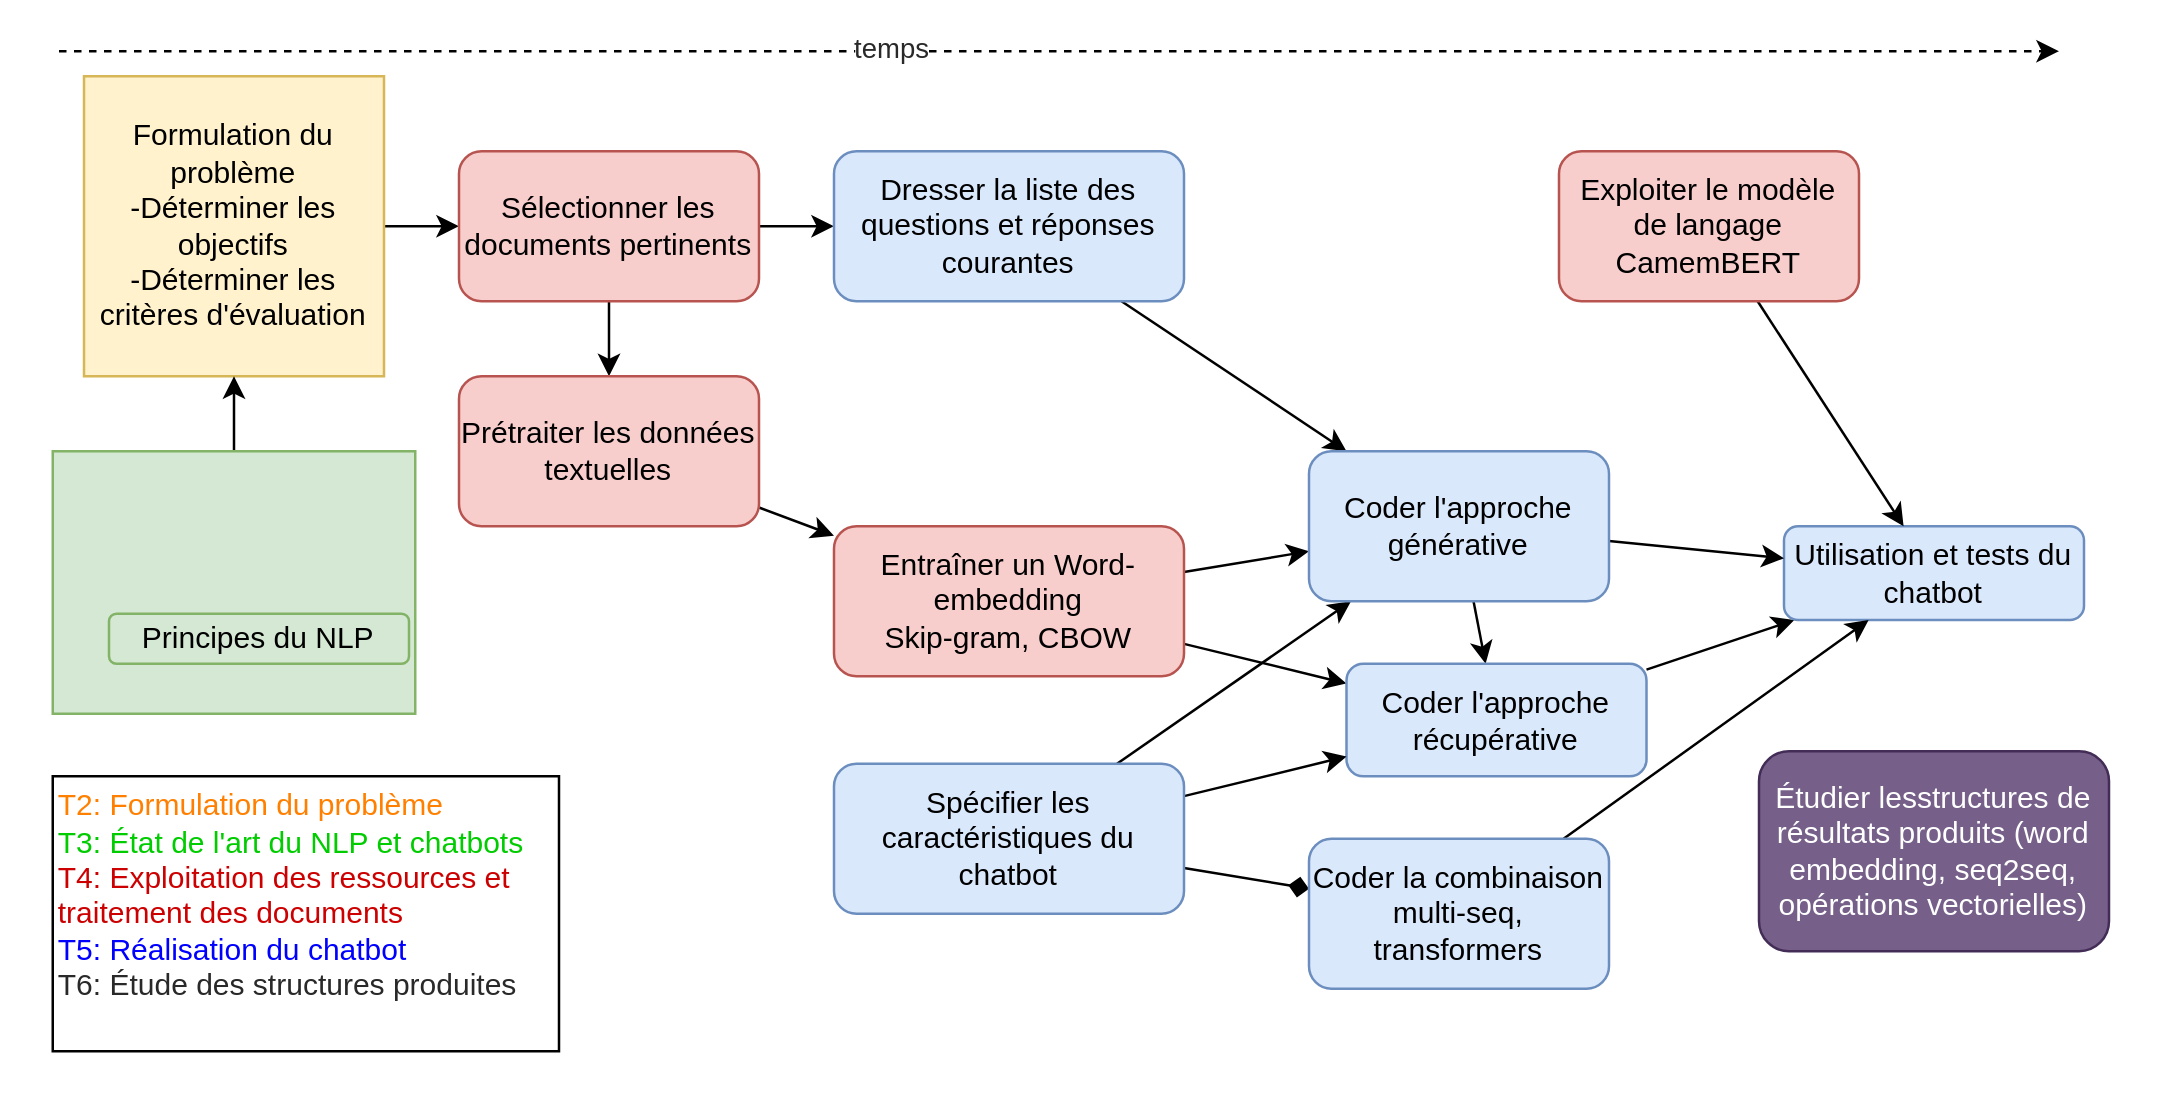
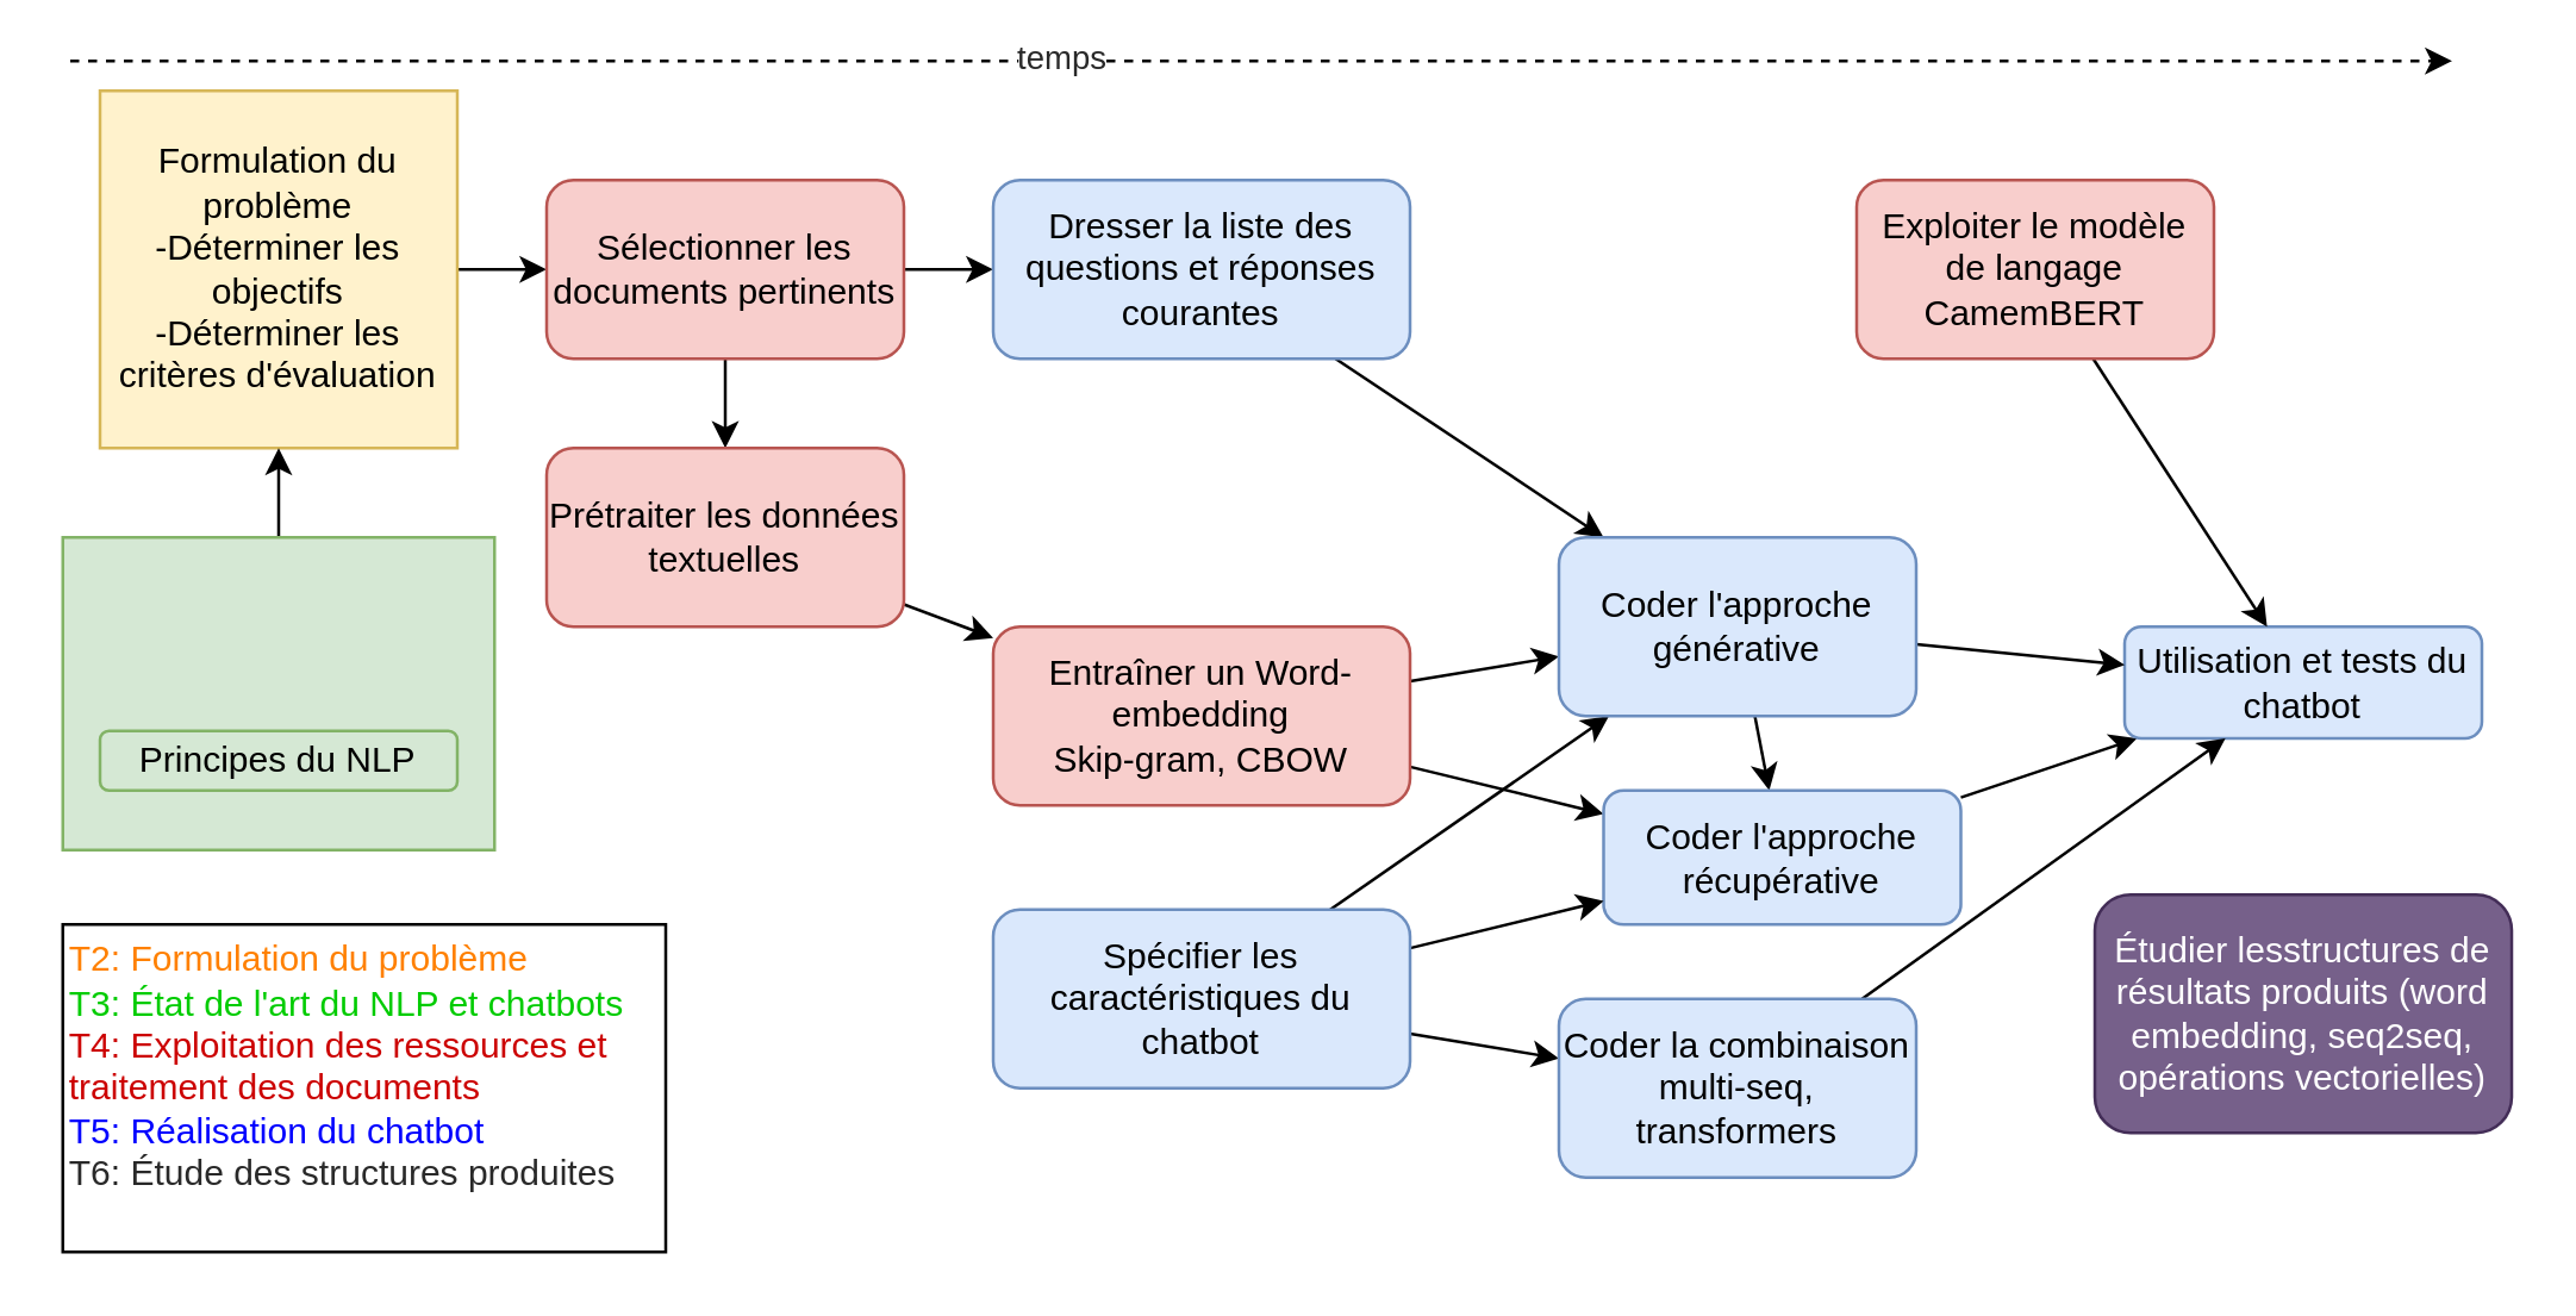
- <mxCell id="14" value="Principes du NLP" style="rounded=1;whiteSpace=wrap;html=1;fillColor=#d5e8d4;strokeColor=#82b366;" vertex="1" parent="1"><mxGeometry x="43" y="245" width="120" height="20" as="geometry" /></mxCell>
+ <mxCell id="14" value="Principes du NLP" style="rounded=1;whiteSpace=wrap;html=1;fillColor=#d5e8d4;strokeColor=#82b366;" vertex="1" parent="1"><mxGeometry x="33" y="245" width="120" height="20" as="geometry" /></mxCell>
- <mxCell id="22" value="" style="edgeStyle=none;rounded=0;orthogonalLoop=1;jettySize=auto;html=1;endArrow=diamond;" edge="1" parent="1" source="24" target="27"><mxGeometry relative="1" as="geometry" /></mxCell>
+ <mxCell id="22" value="" style="edgeStyle=none;rounded=0;orthogonalLoop=1;jettySize=auto;html=1;" edge="1" parent="1" source="24" target="27"><mxGeometry relative="1" as="geometry" /></mxCell>
